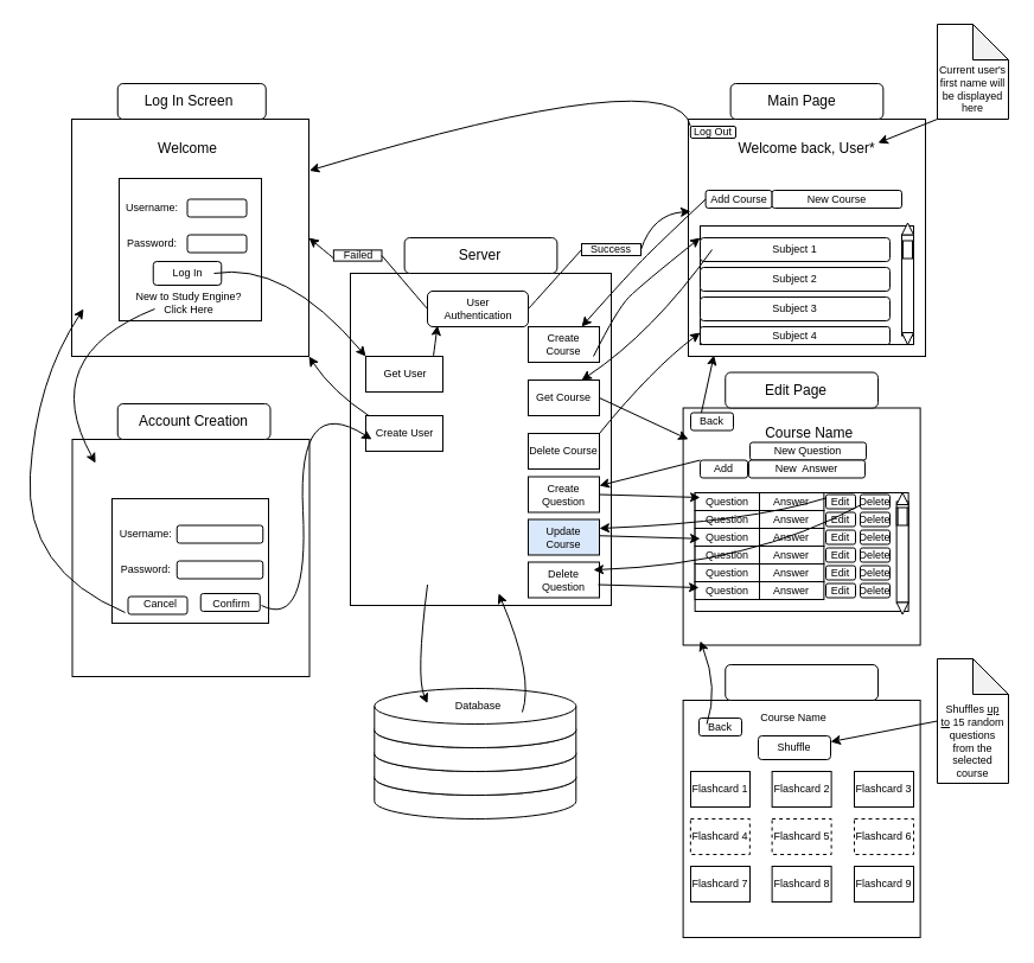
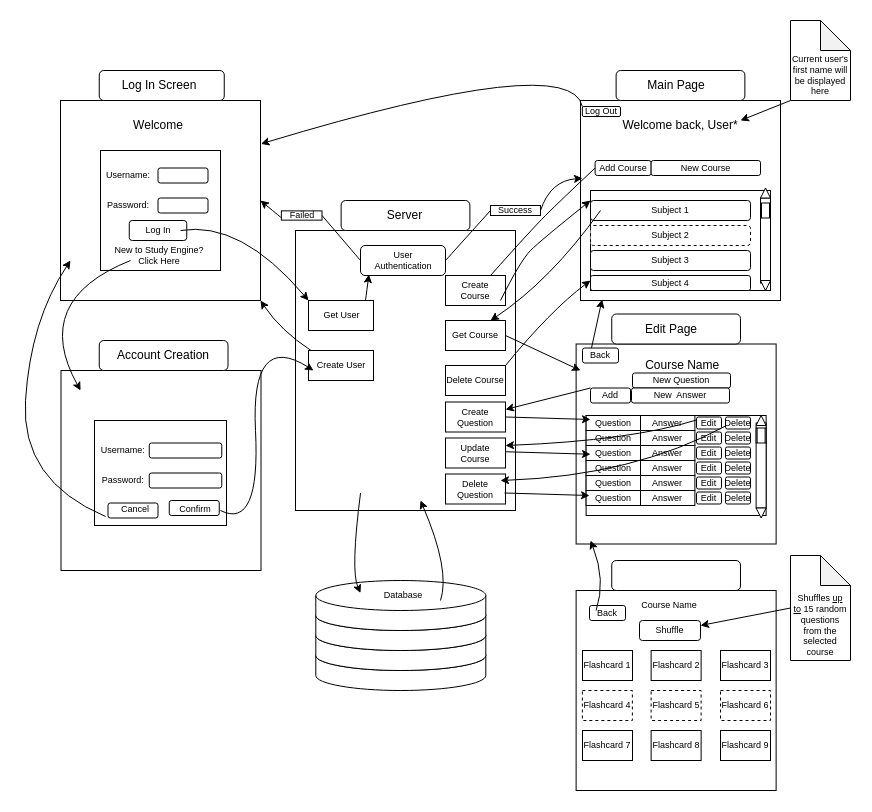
- <mxCell id="74" value="Subject 2" style="rounded=1;whiteSpace=wrap;html=1;fontSize=9;" parent="1" vertex="1"><mxGeometry x="590" y="225" width="160" height="20" as="geometry" /></mxCell>
+ <mxCell id="74" value="Subject 2" style="rounded=1;whiteSpace=wrap;html=1;fontSize=9;dashed=1;" parent="1" vertex="1"><mxGeometry x="590" y="225" width="160" height="20" as="geometry" /></mxCell>
- <mxCell id="98" value="" style="curved=1;endArrow=classic;html=1;rounded=0;fontSize=9;entryX=0.75;entryY=0;entryDx=0;entryDy=0;exitX=0;exitY=0.5;exitDx=0;exitDy=0;" parent="1" source="95" target="97" edge="1"><mxGeometry width="50" height="50" relative="1" as="geometry"><mxPoint x="540" y="220" as="sourcePoint" /><mxPoint x="490" y="270" as="targetPoint" /><Array as="points"><mxPoint x="560" y="200" /><mxPoint x="530" y="230" /></Array></mxGeometry></mxCell>
+ <mxCell id="98" value="" style="curved=1;endArrow=none;html=1;rounded=0;fontSize=9;entryX=0.75;entryY=0;entryDx=0;entryDy=0;exitX=0;exitY=0.5;exitDx=0;exitDy=0;" parent="1" source="95" target="97" edge="1"><mxGeometry width="50" height="50" relative="1" as="geometry"><mxPoint x="540" y="220" as="sourcePoint" /><mxPoint x="490" y="270" as="targetPoint" /><Array as="points"><mxPoint x="560" y="200" /><mxPoint x="530" y="230" /></Array></mxGeometry></mxCell>
- <mxCell id="137" value="Update Course" style="rounded=0;whiteSpace=wrap;html=1;fontSize=9;fillColor=#dae8fc;" parent="1" vertex="1"><mxGeometry x="445" y="437.5" width="60" height="30" as="geometry" /></mxCell>
+ <mxCell id="137" value="Update Course" style="rounded=0;whiteSpace=wrap;html=1;fontSize=9;" parent="1" vertex="1"><mxGeometry x="445" y="437.5" width="60" height="30" as="geometry" /></mxCell>
